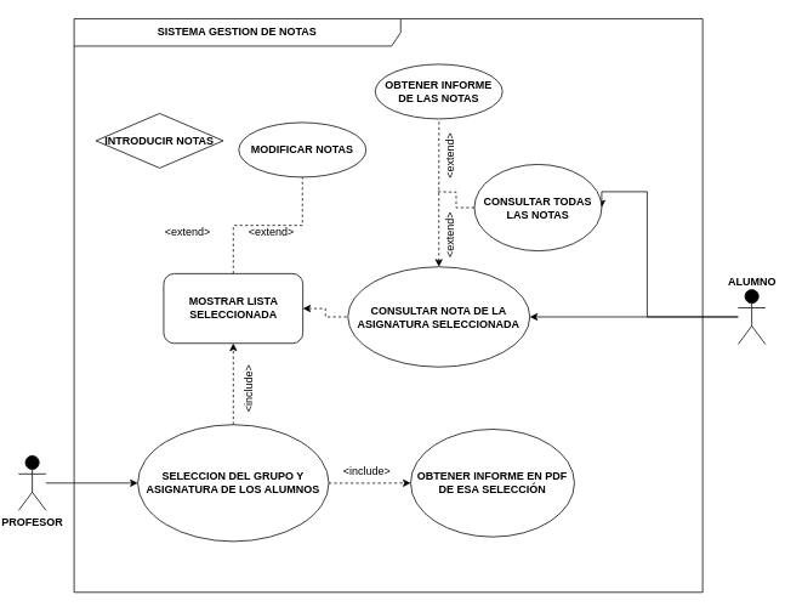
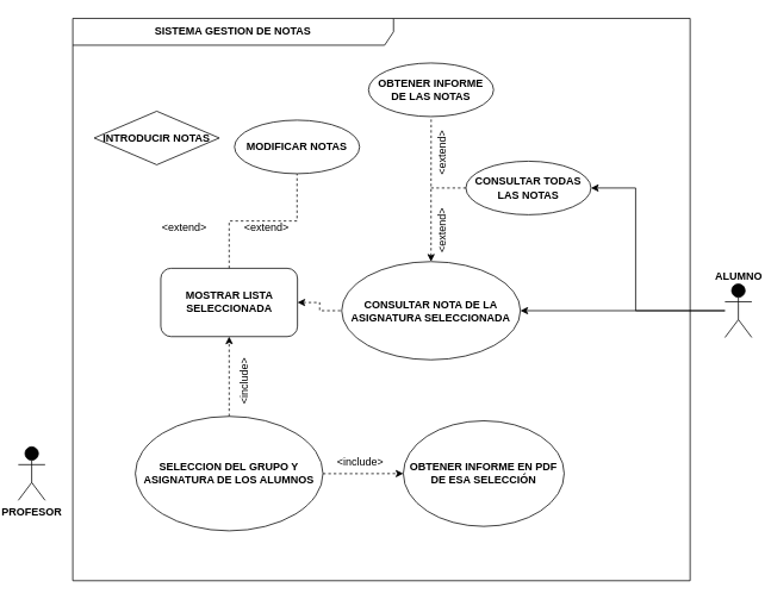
- <mxCell id="25" value="CONSULTAR TODAS LAS NOTAS" style="ellipse;whiteSpace=wrap;html=1;fontStyle=1" vertex="1" parent="1"><mxGeometry x="521" y="180" width="140" height="95" as="geometry" /></mxCell>
+ <mxCell id="25" value="CONSULTAR TODAS LAS NOTAS" style="ellipse;whiteSpace=wrap;html=1;fontStyle=1" vertex="1" parent="1"><mxGeometry x="521" y="180" width="140" height="60" as="geometry" /></mxCell>
- <mxCell id="3" style="edgeStyle=orthogonalEdgeStyle;rounded=0;orthogonalLoop=1;jettySize=auto;html=1;entryX=0;entryY=0.5;entryDx=0;entryDy=0;" edge="1" parent="1" source="4" target="13"><mxGeometry relative="1" as="geometry" /></mxCell>
